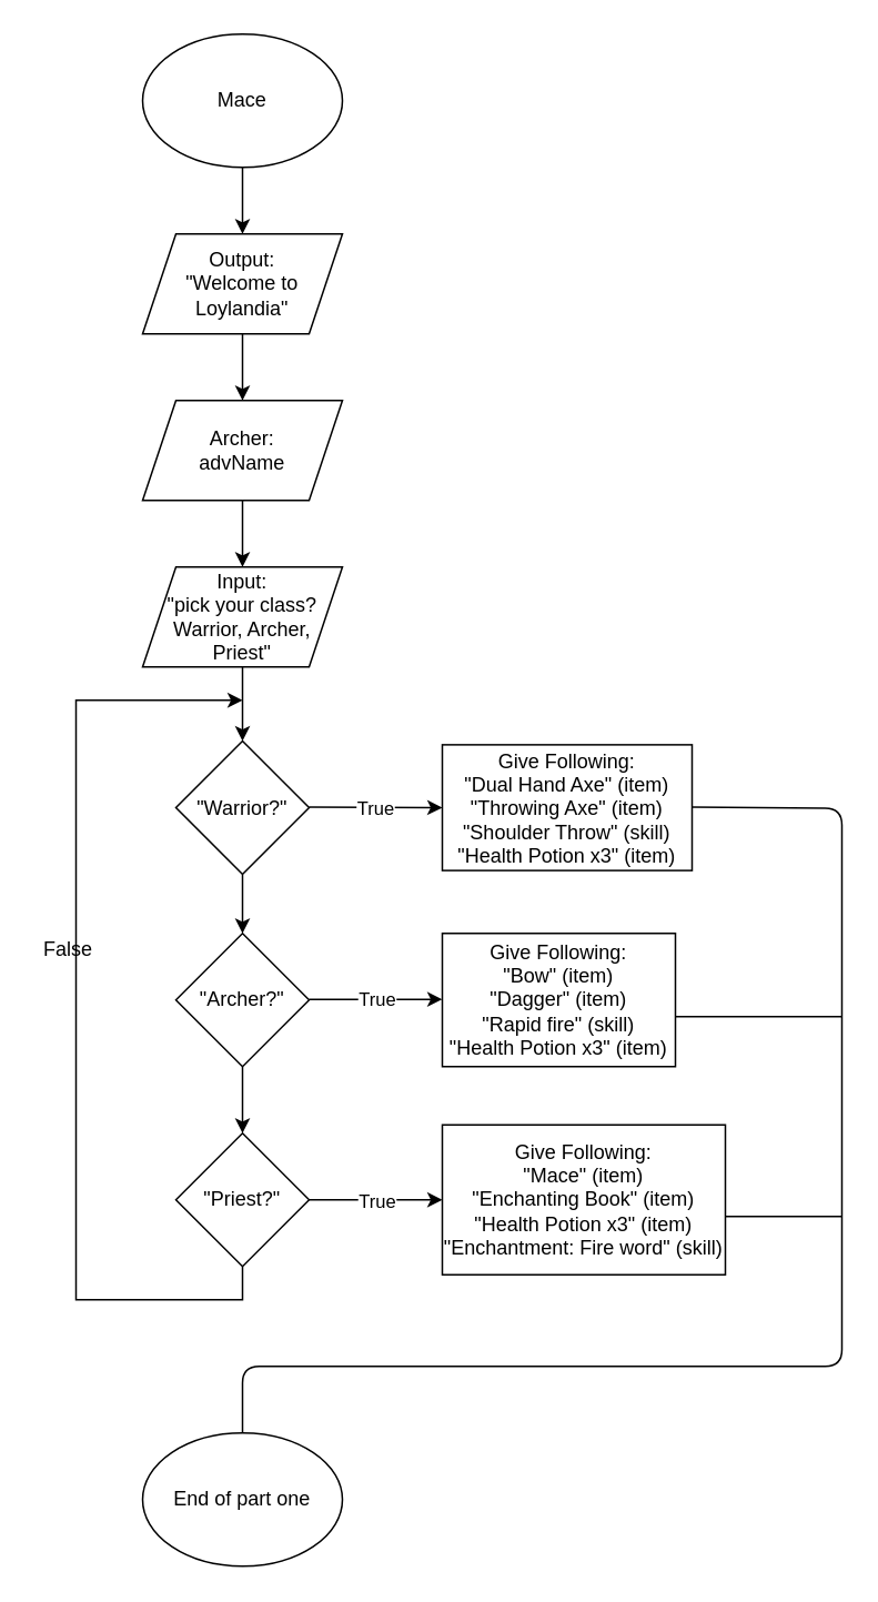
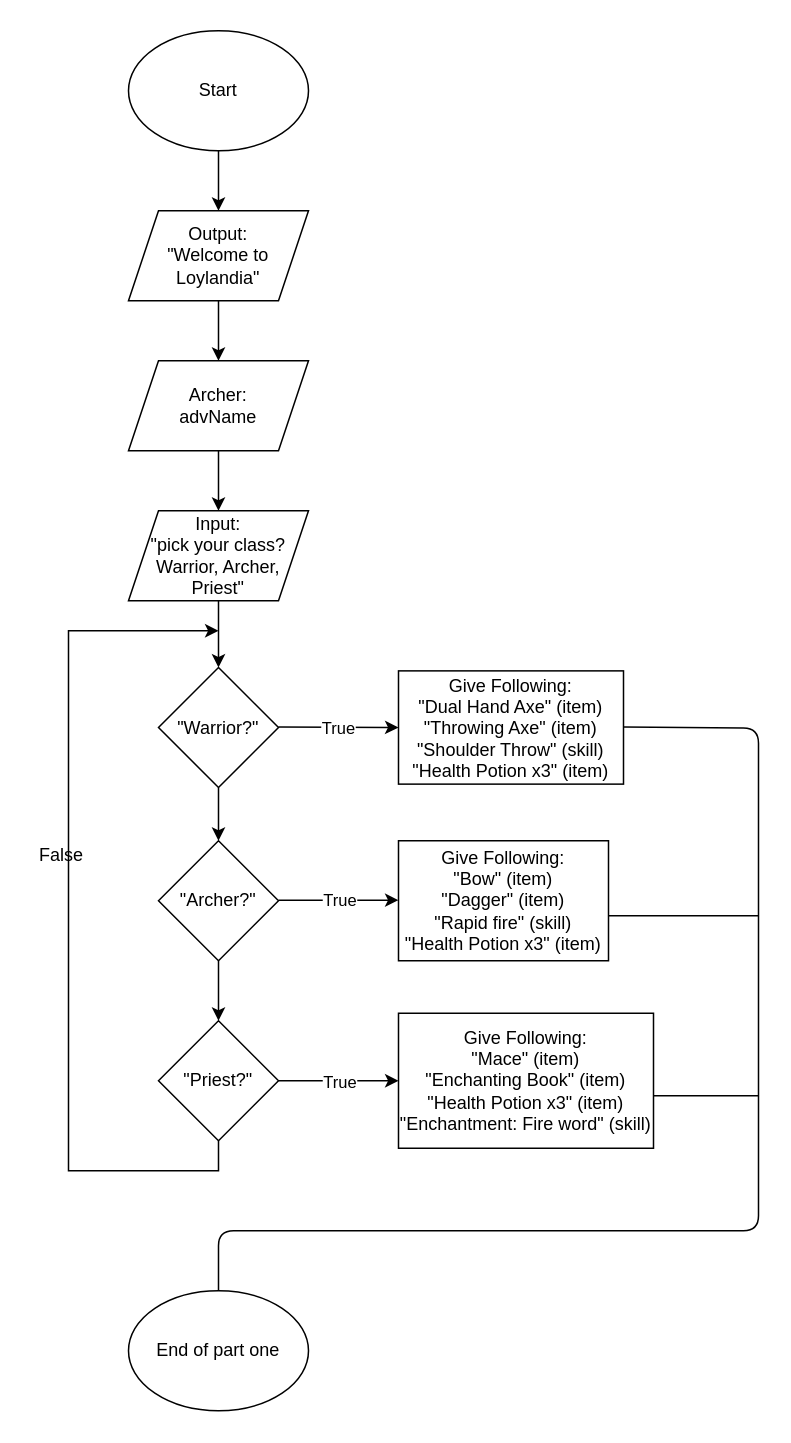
- <mxCell id="3" value="Mace" style="ellipse;whiteSpace=wrap;html=1;" vertex="1" parent="1"><mxGeometry x="85" y="20" width="120" height="80" as="geometry" /></mxCell>
+ <mxCell id="3" value="Start" style="ellipse;whiteSpace=wrap;html=1;" vertex="1" parent="1"><mxGeometry x="85" y="20" width="120" height="80" as="geometry" /></mxCell>
